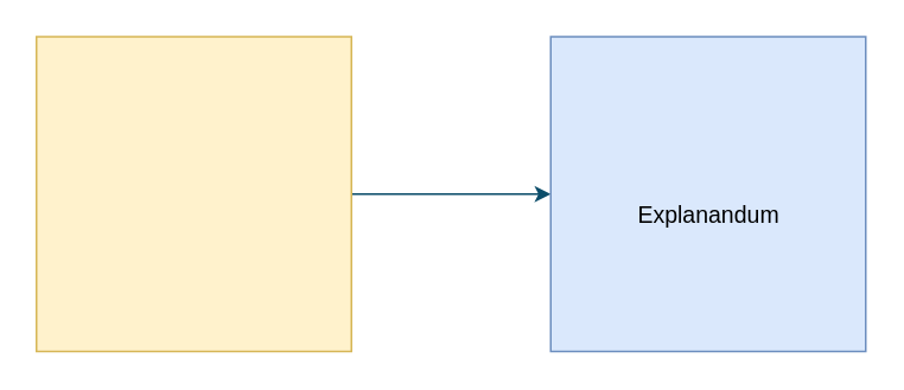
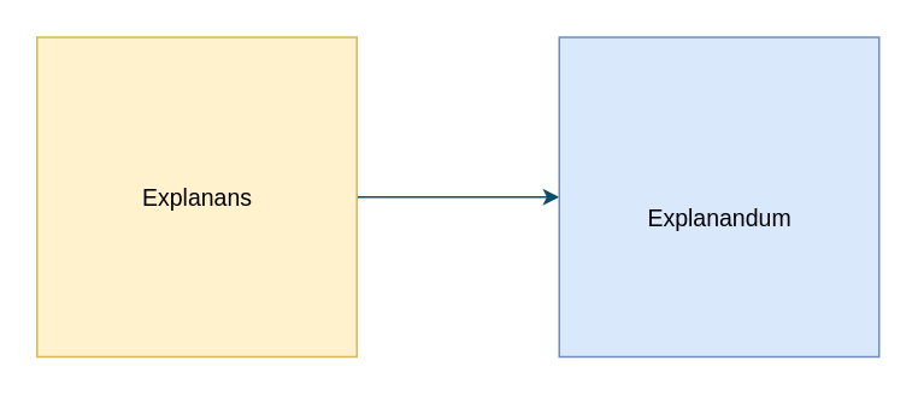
+ <mxCell id="6" value="Explanans" style="text;html=1;strokeColor=none;fillColor=none;align=center;verticalAlign=middle;whiteSpace=wrap;rounded=0;fontSize=13;" vertex="1" parent="1"><mxGeometry x="46.5" y="93.5" width="124" height="30" as="geometry" /></mxCell>
